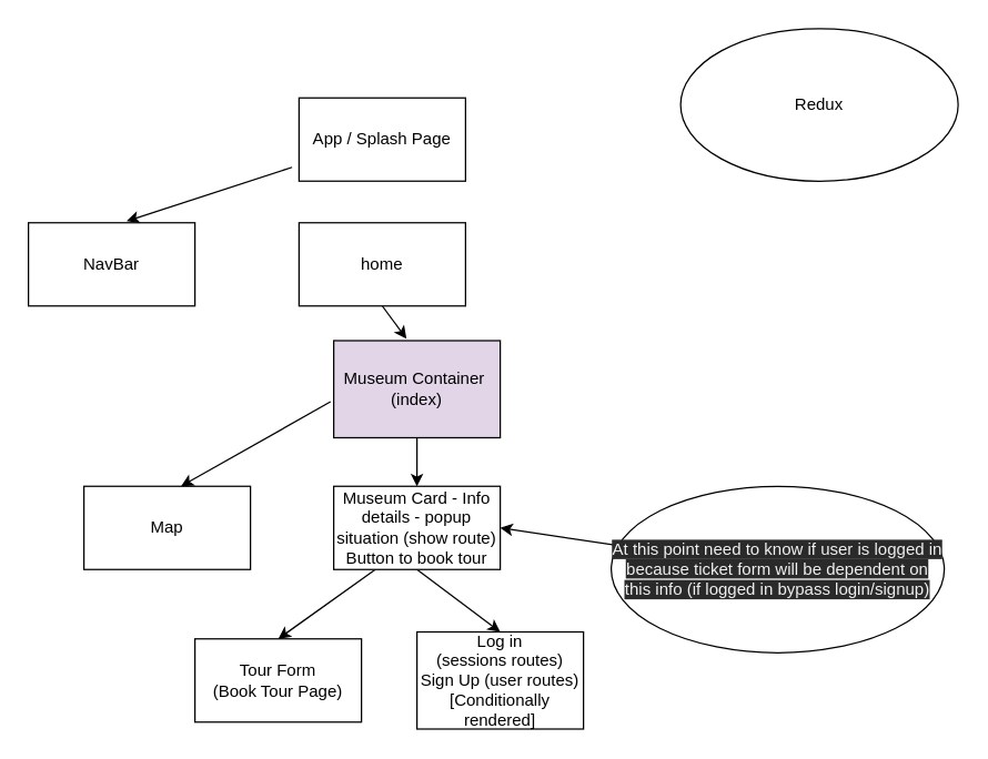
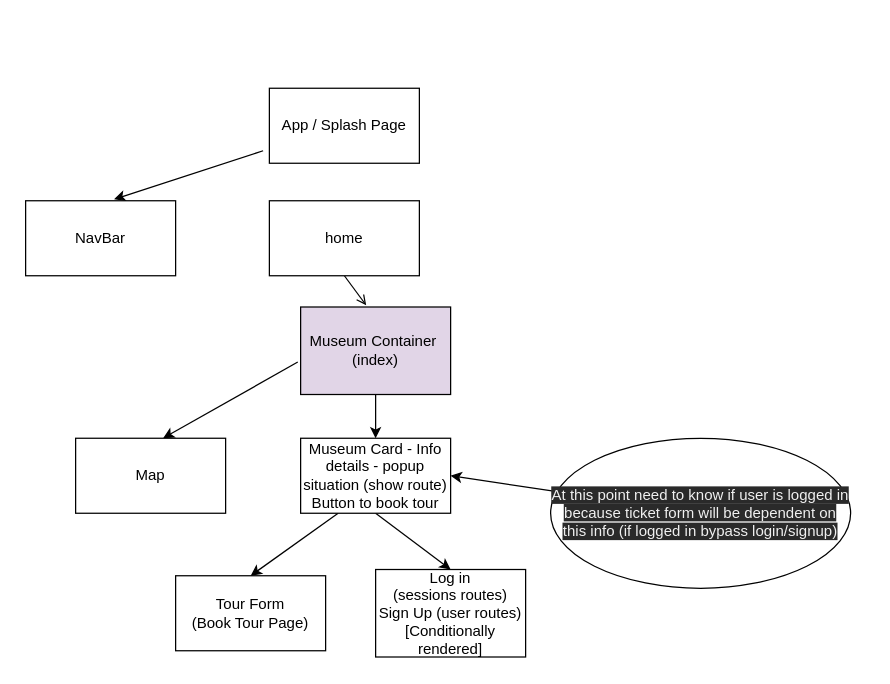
- <mxCell id="16" value="Redux" style="ellipse;whiteSpace=wrap;html=1;" vertex="1" parent="1"><mxGeometry x="490" y="20" width="200" height="110" as="geometry" /></mxCell>
- <mxCell id="5" style="edgeStyle=none;html=1;exitX=0.5;exitY=1;exitDx=0;exitDy=0;entryX=0.437;entryY=-0.02;entryDx=0;entryDy=0;entryPerimeter=0;" edge="1" parent="1" source="6" target="12"><mxGeometry relative="1" as="geometry" /></mxCell>
+ <mxCell id="5" style="edgeStyle=none;html=1;exitX=0.5;exitY=1;exitDx=0;exitDy=0;entryX=0.437;entryY=-0.02;entryDx=0;entryDy=0;entryPerimeter=0;endArrow=open;" edge="1" parent="1" source="6" target="12"><mxGeometry relative="1" as="geometry" /></mxCell>
